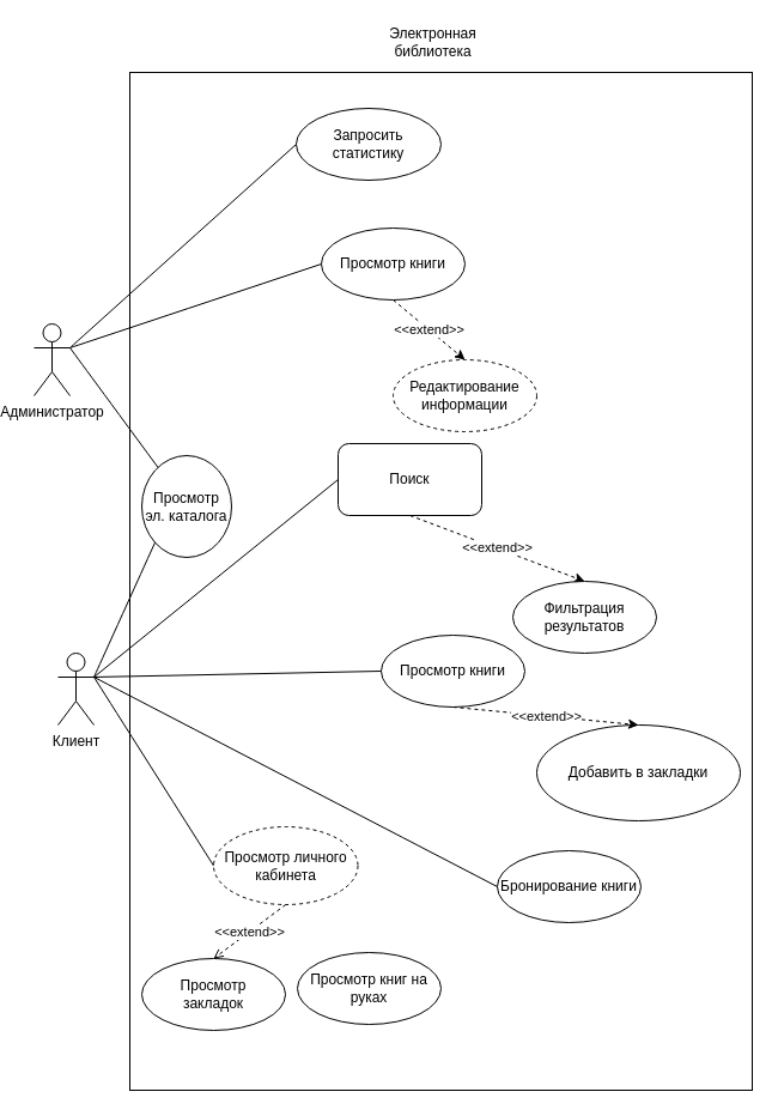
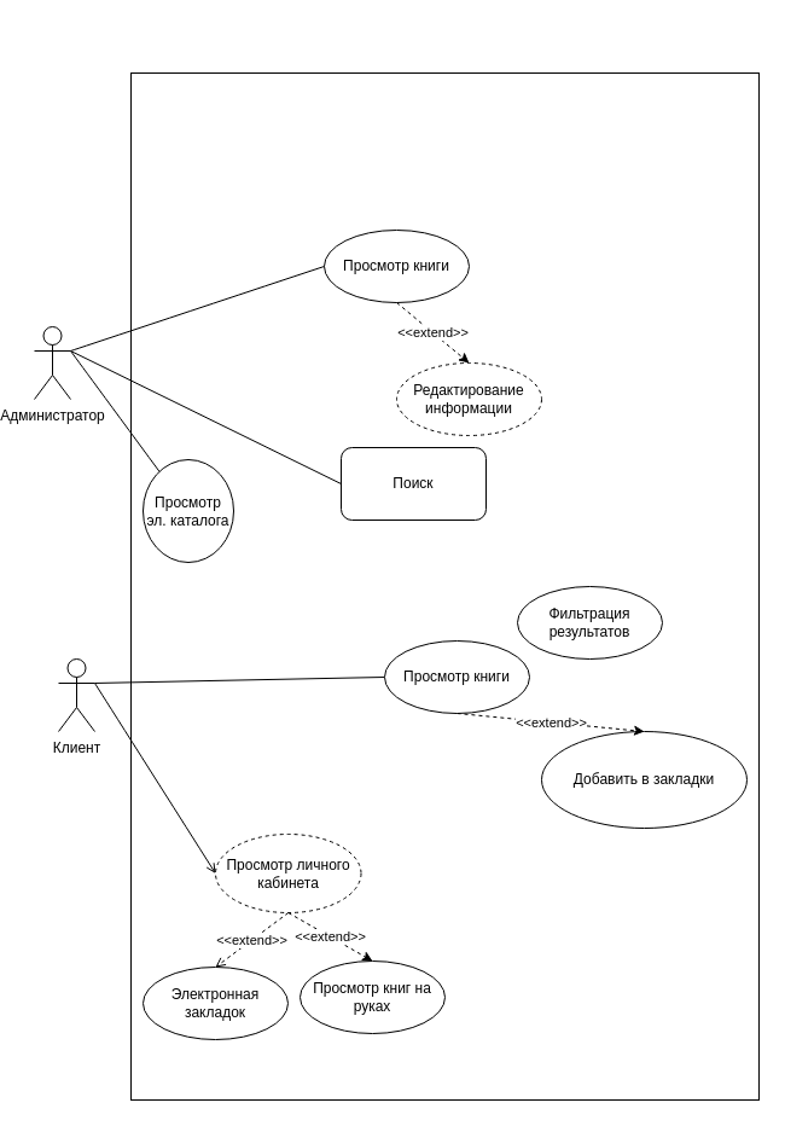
- <mxCell id="3" value="Электронная библиотека" style="text;html=1;strokeColor=none;fillColor=none;align=center;verticalAlign=middle;whiteSpace=wrap;rounded=0;shadow=0;glass=0;sketch=0;strokeWidth=1;movable=1;resizable=1;rotatable=1;deletable=1;editable=1;connectable=1;locked=0;" parent="1" vertex="1"><mxGeometry x="300" y="20" width="107" height="30" as="geometry" /></mxCell>
- <mxCell id="8" value="Запросить статистику" style="ellipse;whiteSpace=wrap;html=1;shadow=0;glass=0;sketch=0;strokeColor=default;strokeWidth=1;fillColor=default;gradientColor=none;" parent="1" vertex="1"><mxGeometry x="239" y="90" width="121" height="60" as="geometry" /></mxCell>
- <mxCell id="9" value="" style="endArrow=none;html=1;strokeWidth=1;curved=1;exitX=1;exitY=0.333;exitDx=0;exitDy=0;exitPerimeter=0;entryX=0;entryY=0.5;entryDx=0;entryDy=0;" parent="1" source="5" target="8" edge="1"><mxGeometry width="50" height="50" relative="1" as="geometry"><mxPoint x="120" y="320" as="sourcePoint" /><mxPoint x="160" y="320" as="targetPoint" /></mxGeometry></mxCell>
+ <mxCell id="31" value="" style="endArrow=none;html=1;rounded=0;entryX=0;entryY=0.5;entryDx=0;entryDy=0;exitX=1;exitY=0.333;exitDx=0;exitDy=0;exitPerimeter=0;" edge="1" parent="1" source="5" target="24"><mxGeometry width="50" height="50" relative="1" as="geometry"><mxPoint x="80" y="300" as="sourcePoint" /><mxPoint x="320" y="510" as="targetPoint" /></mxGeometry></mxCell>
- <mxCell id="25" value="&amp;lt;&amp;lt;extend&amp;gt;&amp;gt;" style="rounded=0;orthogonalLoop=1;jettySize=auto;html=1;dashed=1;exitX=0.5;exitY=1;exitDx=0;exitDy=0;entryX=0.5;entryY=0;entryDx=0;entryDy=0;" parent="1" source="24" target="26" edge="1"><mxGeometry relative="1" as="geometry"><mxPoint x="520" y="370" as="sourcePoint" /><mxPoint x="457" y="450" as="targetPoint" /><Array as="points" /></mxGeometry></mxCell>
- <mxCell id="23" style="rounded=0;orthogonalLoop=1;jettySize=auto;html=1;exitX=1;exitY=0.333;exitDx=0;exitDy=0;exitPerimeter=0;entryX=0;entryY=0.5;entryDx=0;entryDy=0;endArrow=none;endFill=0;" parent="1" source="6" target="24" edge="1"><mxGeometry relative="1" as="geometry"><mxPoint x="160" y="485" as="sourcePoint" /></mxGeometry></mxCell>
- <mxCell id="12" value="" style="endArrow=none;html=1;strokeWidth=1;curved=1;exitX=1;exitY=0.333;exitDx=0;exitDy=0;exitPerimeter=0;entryX=0;entryY=1;entryDx=0;entryDy=0;" parent="1" source="6" target="10" edge="1"><mxGeometry width="50" height="50" relative="1" as="geometry"><mxPoint x="80" y="575" as="sourcePoint" /><mxPoint x="120" y="575" as="targetPoint" /></mxGeometry></mxCell>
- <mxCell id="16" value="" style="endArrow=none;html=1;strokeWidth=1;curved=1;exitX=1;exitY=0.333;exitDx=0;exitDy=0;entryX=0;entryY=0.5;entryDx=0;entryDy=0;exitPerimeter=0;" parent="1" source="6" target="15" edge="1"><mxGeometry width="50" height="50" relative="1" as="geometry"><mxPoint x="189" y="575" as="sourcePoint" /><mxPoint x="320" y="480" as="targetPoint" /></mxGeometry></mxCell>
- <mxCell id="14" value="" style="endArrow=none;html=1;strokeWidth=1;curved=1;exitX=1;exitY=0.333;exitDx=0;exitDy=0;exitPerimeter=0;entryX=0;entryY=0.5;entryDx=0;entryDy=0;" parent="1" source="6" target="7" edge="1"><mxGeometry width="50" height="50" relative="1" as="geometry"><mxPoint x="80" y="575" as="sourcePoint" /><mxPoint x="211" y="480" as="targetPoint" /></mxGeometry></mxCell>
+ <mxCell id="14" value="" style="endArrow=open;html=1;strokeWidth=1;curved=1;exitX=1;exitY=0.333;exitDx=0;exitDy=0;exitPerimeter=0;entryX=0;entryY=0.5;entryDx=0;entryDy=0;" parent="1" source="6" target="7" edge="1"><mxGeometry width="50" height="50" relative="1" as="geometry"><mxPoint x="80" y="575" as="sourcePoint" /><mxPoint x="211" y="480" as="targetPoint" /></mxGeometry></mxCell>
- <mxCell id="15" value="Бронирование книги" style="ellipse;whiteSpace=wrap;html=1;shadow=0;glass=0;sketch=0;strokeColor=default;strokeWidth=1;fillColor=default;gradientColor=none;" parent="1" vertex="1"><mxGeometry x="407" y="710" width="120" height="60" as="geometry" /></mxCell>
+ <mxCell id="22" value="&amp;lt;&amp;lt;extend&amp;gt;&amp;gt;" style="rounded=0;orthogonalLoop=1;jettySize=auto;html=1;entryX=0.5;entryY=0;entryDx=0;entryDy=0;dashed=1;exitX=0.5;exitY=1;exitDx=0;exitDy=0;" parent="1" source="7" target="21" edge="1"><mxGeometry relative="1" as="geometry"><mxPoint x="300" y="705" as="sourcePoint" /><mxPoint x="230" y="740" as="targetPoint" /><Array as="points" /></mxGeometry></mxCell>
- <mxCell id="19" value="Просмотр&lt;div&gt;закладок&lt;/div&gt;" style="ellipse;whiteSpace=wrap;html=1;shadow=0;glass=0;sketch=0;strokeColor=default;strokeWidth=1;fillColor=default;gradientColor=none;" parent="1" vertex="1"><mxGeometry x="110" y="800" width="120" height="60" as="geometry" /></mxCell>
+ <mxCell id="19" value="Электронная&lt;div&gt;закладок&lt;/div&gt;" style="ellipse;whiteSpace=wrap;html=1;shadow=0;glass=0;sketch=0;strokeColor=default;strokeWidth=1;fillColor=default;gradientColor=none;" parent="1" vertex="1"><mxGeometry x="110" y="800" width="120" height="60" as="geometry" /></mxCell>
